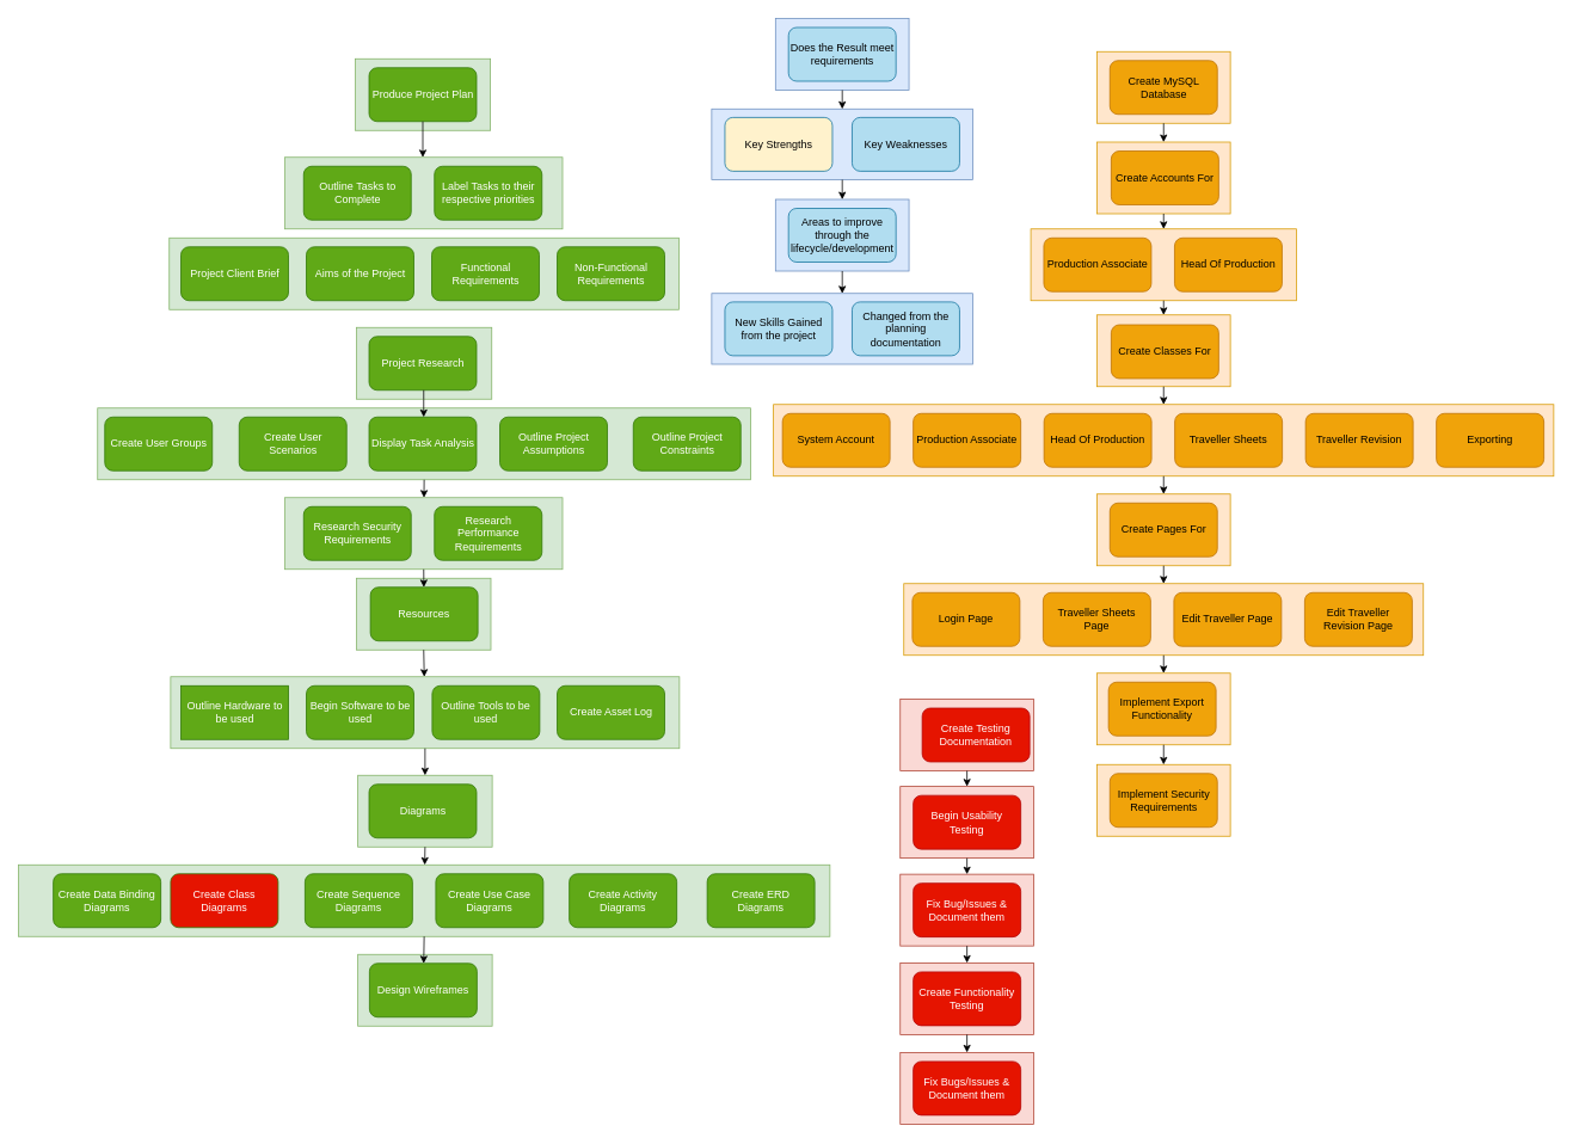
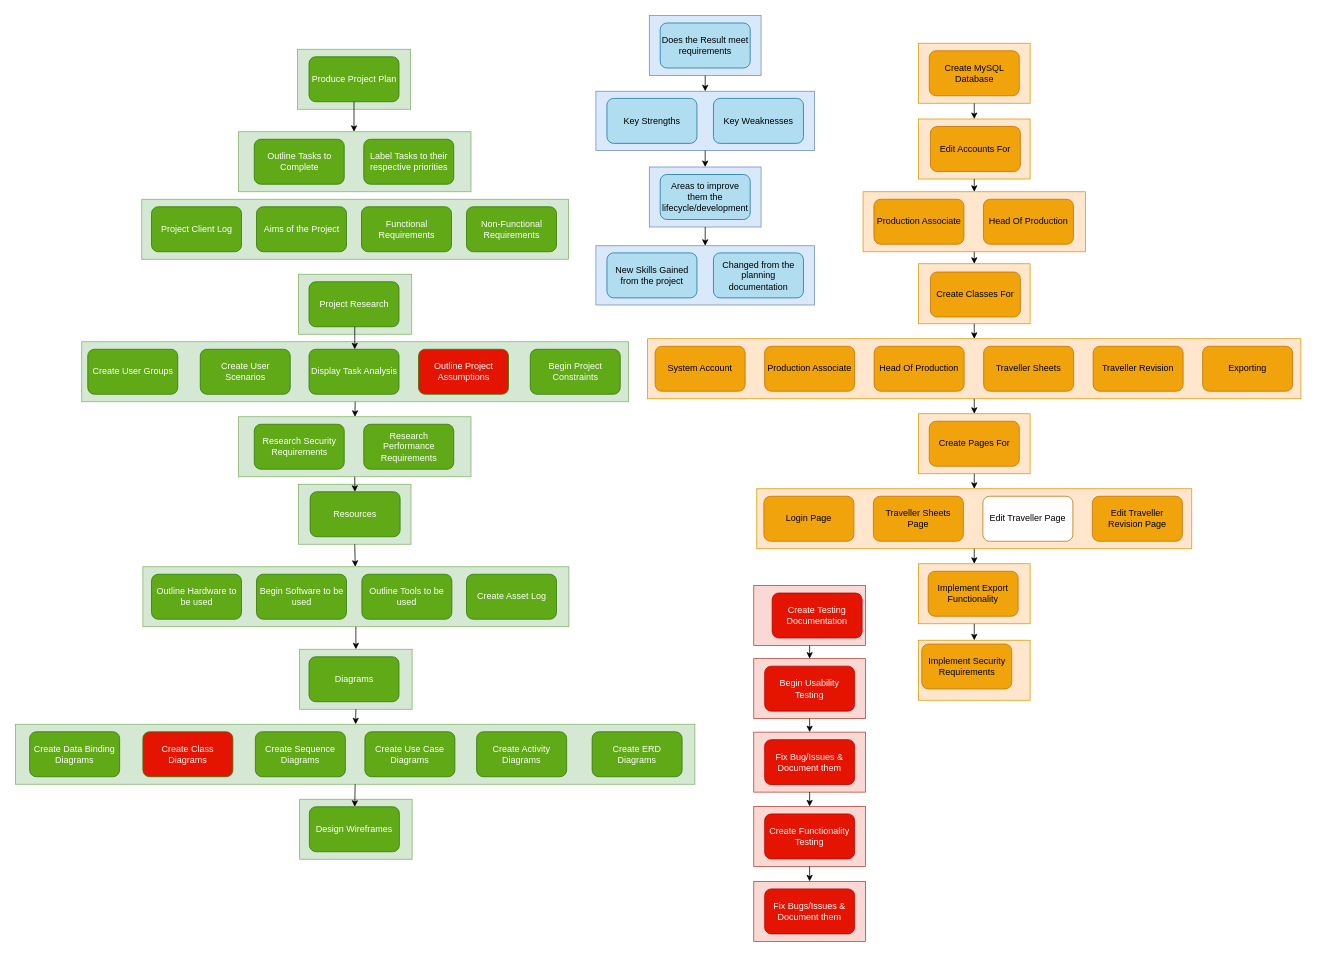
- <mxCell id="94" value="Key Strengths" style="rounded=1;whiteSpace=wrap;html=1;fillColor=#fff2cc;strokeColor=#10739e;" vertex="1" parent="1"><mxGeometry x="808.75" y="130.5" width="120" height="60" as="geometry" /></mxCell>
+ <mxCell id="94" value="Key Strengths" style="rounded=1;whiteSpace=wrap;html=1;fillColor=#b1ddf0;strokeColor=#10739e;" vertex="1" parent="1"><mxGeometry x="808.75" y="130.5" width="120" height="60" as="geometry" /></mxCell>
- <mxCell id="75" value="Create Accounts For" style="rounded=1;whiteSpace=wrap;html=1;fillColor=#f0a30a;strokeColor=#BD7000;fontColor=#000000;" vertex="1" parent="1"><mxGeometry x="1240" y="168" width="120" height="60" as="geometry" /></mxCell>
+ <mxCell id="75" value="Edit Accounts For" style="rounded=1;whiteSpace=wrap;html=1;fillColor=#f0a30a;strokeColor=#BD7000;fontColor=#000000;" vertex="1" parent="1"><mxGeometry x="1240" y="168" width="120" height="60" as="geometry" /></mxCell>
- <mxCell id="96" value="Areas to improve through the lifecycle/development" style="rounded=1;whiteSpace=wrap;html=1;fillColor=#b1ddf0;strokeColor=#10739e;" vertex="1" parent="1"><mxGeometry x="879.75" y="232" width="120" height="60" as="geometry" /></mxCell>
+ <mxCell id="96" value="Areas to improve them the lifecycle/development" style="rounded=1;whiteSpace=wrap;html=1;fillColor=#b1ddf0;strokeColor=#10739e;" vertex="1" parent="1"><mxGeometry x="879.75" y="232" width="120" height="60" as="geometry" /></mxCell>
- <mxCell id="34" value="Project Client Brief" style="rounded=1;whiteSpace=wrap;html=1;fillColor=#60a917;strokeColor=#2D7600;fontColor=#ffffff;" parent="1" vertex="1"><mxGeometry x="201.5" y="275" width="120" height="60" as="geometry" /></mxCell>
+ <mxCell id="34" value="Project Client Log" style="rounded=1;whiteSpace=wrap;html=1;fillColor=#60a917;strokeColor=#2D7600;fontColor=#ffffff;" parent="1" vertex="1"><mxGeometry x="201.5" y="275" width="120" height="60" as="geometry" /></mxCell>
- <mxCell id="41" value="Outline Project Assumptions" style="rounded=1;whiteSpace=wrap;html=1;fillColor=#60a917;strokeColor=#2D7600;fontColor=#ffffff;" parent="1" vertex="1"><mxGeometry x="557.5" y="465" width="120" height="60" as="geometry" /></mxCell>
+ <mxCell id="41" value="Outline Project Assumptions" style="rounded=1;whiteSpace=wrap;html=1;fillColor=#e51400;strokeColor=#2D7600;fontColor=#ffffff;" parent="1" vertex="1"><mxGeometry x="557.5" y="465" width="120" height="60" as="geometry" /></mxCell>
- <mxCell id="42" value="Outline Project Constraints" style="rounded=1;whiteSpace=wrap;html=1;fillColor=#60a917;strokeColor=#2D7600;fontColor=#ffffff;" parent="1" vertex="1"><mxGeometry x="706.5" y="465" width="120" height="60" as="geometry" /></mxCell>
+ <mxCell id="42" value="Begin Project Constraints" style="rounded=1;whiteSpace=wrap;html=1;fillColor=#60a917;strokeColor=#2D7600;fontColor=#ffffff;" parent="1" vertex="1"><mxGeometry x="706.5" y="465" width="120" height="60" as="geometry" /></mxCell>
- <mxCell id="70" value="Edit Traveller Page" style="rounded=1;whiteSpace=wrap;html=1;fillColor=#f0a30a;strokeColor=#BD7000;fontColor=#000000;" vertex="1" parent="1"><mxGeometry x="1310" y="661" width="120" height="60" as="geometry" /></mxCell>
+ <mxCell id="70" value="Edit Traveller Page" style="rounded=1;whiteSpace=wrap;html=1;fillColor=#ffffff;strokeColor=#BD7000;fontColor=#000000;" vertex="1" parent="1"><mxGeometry x="1310" y="661" width="120" height="60" as="geometry" /></mxCell>
- <mxCell id="47" value="Outline Hardware to be used" style="whiteSpace=wrap;html=1;fillColor=#60a917;strokeColor=#2D7600;fontColor=#ffffff;rounded=0;" parent="1" vertex="1"><mxGeometry x="201.5" y="765" width="120" height="60" as="geometry" /></mxCell>
+ <mxCell id="47" value="Outline Hardware to be used" style="rounded=1;whiteSpace=wrap;html=1;fillColor=#60a917;strokeColor=#2D7600;fontColor=#ffffff;" parent="1" vertex="1"><mxGeometry x="201.5" y="765" width="120" height="60" as="geometry" /></mxCell>
- <mxCell id="73" value="Implement Security Requirements" style="rounded=1;whiteSpace=wrap;html=1;fillColor=#f0a30a;strokeColor=#BD7000;fontColor=#000000;" vertex="1" parent="1"><mxGeometry x="1238.5" y="863" width="120" height="60" as="geometry" /></mxCell>
+ <mxCell id="73" value="Implement Security Requirements" style="rounded=1;whiteSpace=wrap;html=1;fillColor=#f0a30a;strokeColor=#BD7000;fontColor=#000000;" vertex="1" parent="1"><mxGeometry x="1228.5" y="858" width="120" height="60" as="geometry" /></mxCell>
- <mxCell id="57" value="Create Data Binding Diagrams" style="rounded=1;whiteSpace=wrap;html=1;fillColor=#60a917;fontColor=#ffffff;strokeColor=#2D7600;" parent="1" vertex="1"><mxGeometry x="59" y="975" width="120" height="60" as="geometry" /></mxCell>
+ <mxCell id="57" value="Create Data Binding Diagrams" style="rounded=1;whiteSpace=wrap;html=1;fillColor=#60a917;fontColor=#ffffff;strokeColor=#2D7600;" parent="1" vertex="1"><mxGeometry x="39" y="975" width="120" height="60" as="geometry" /></mxCell>
